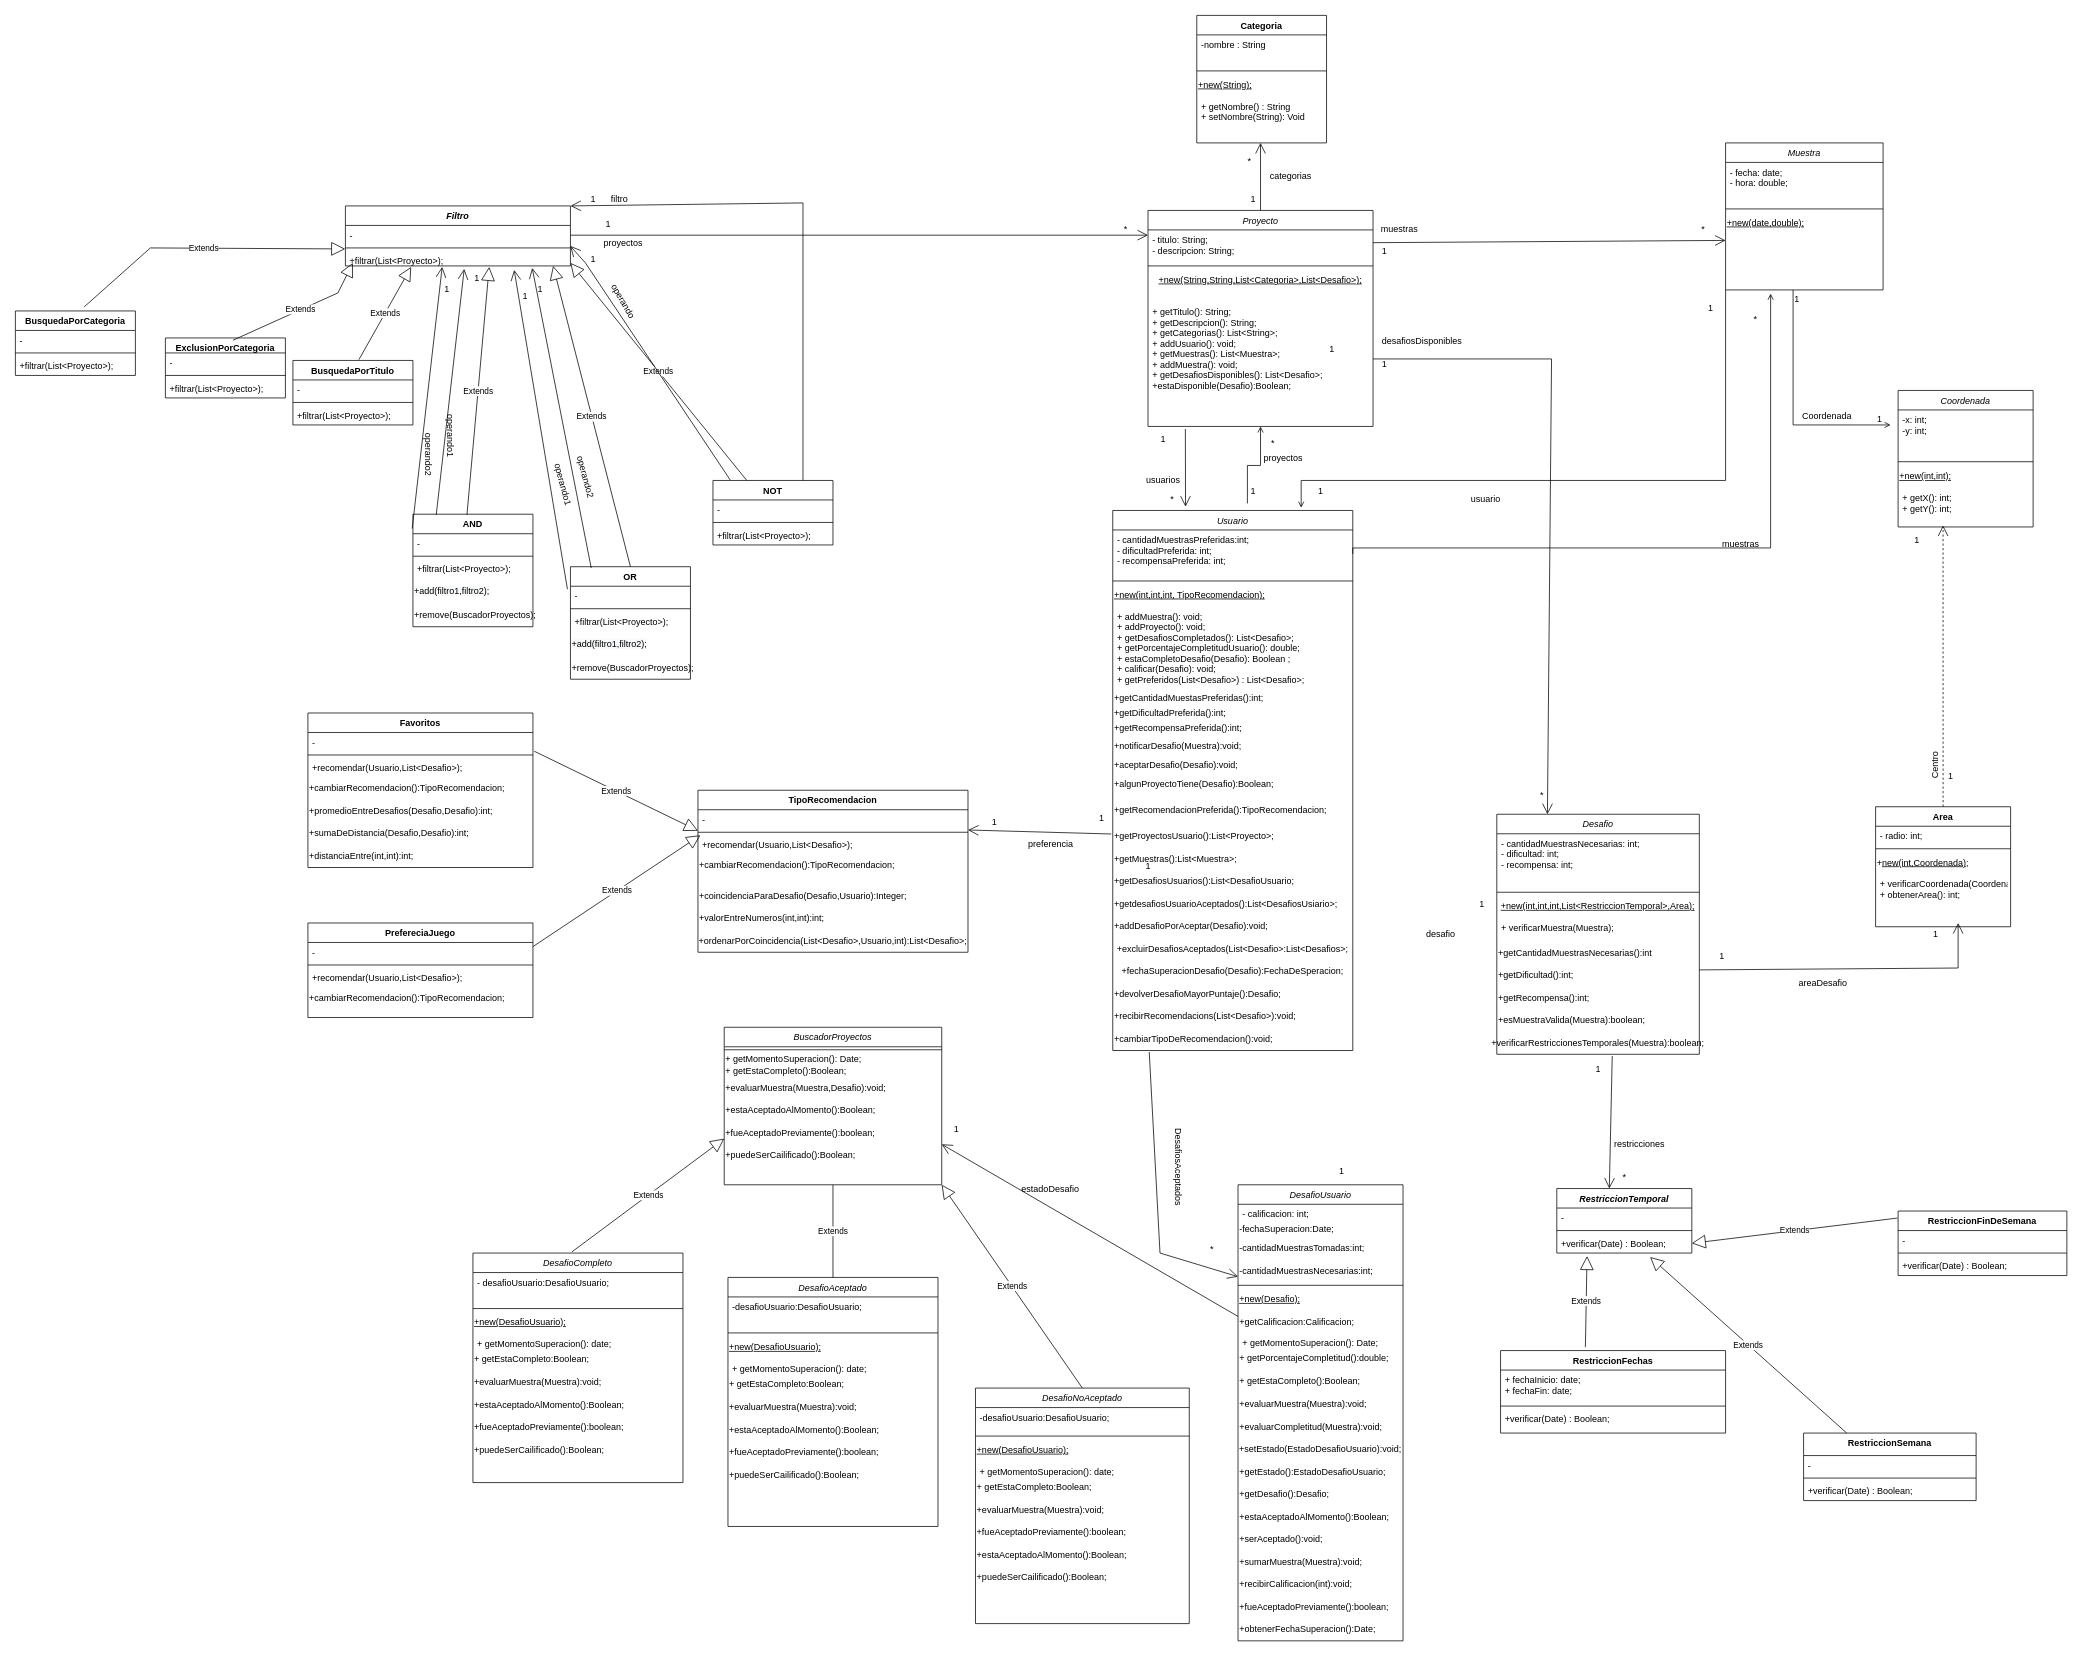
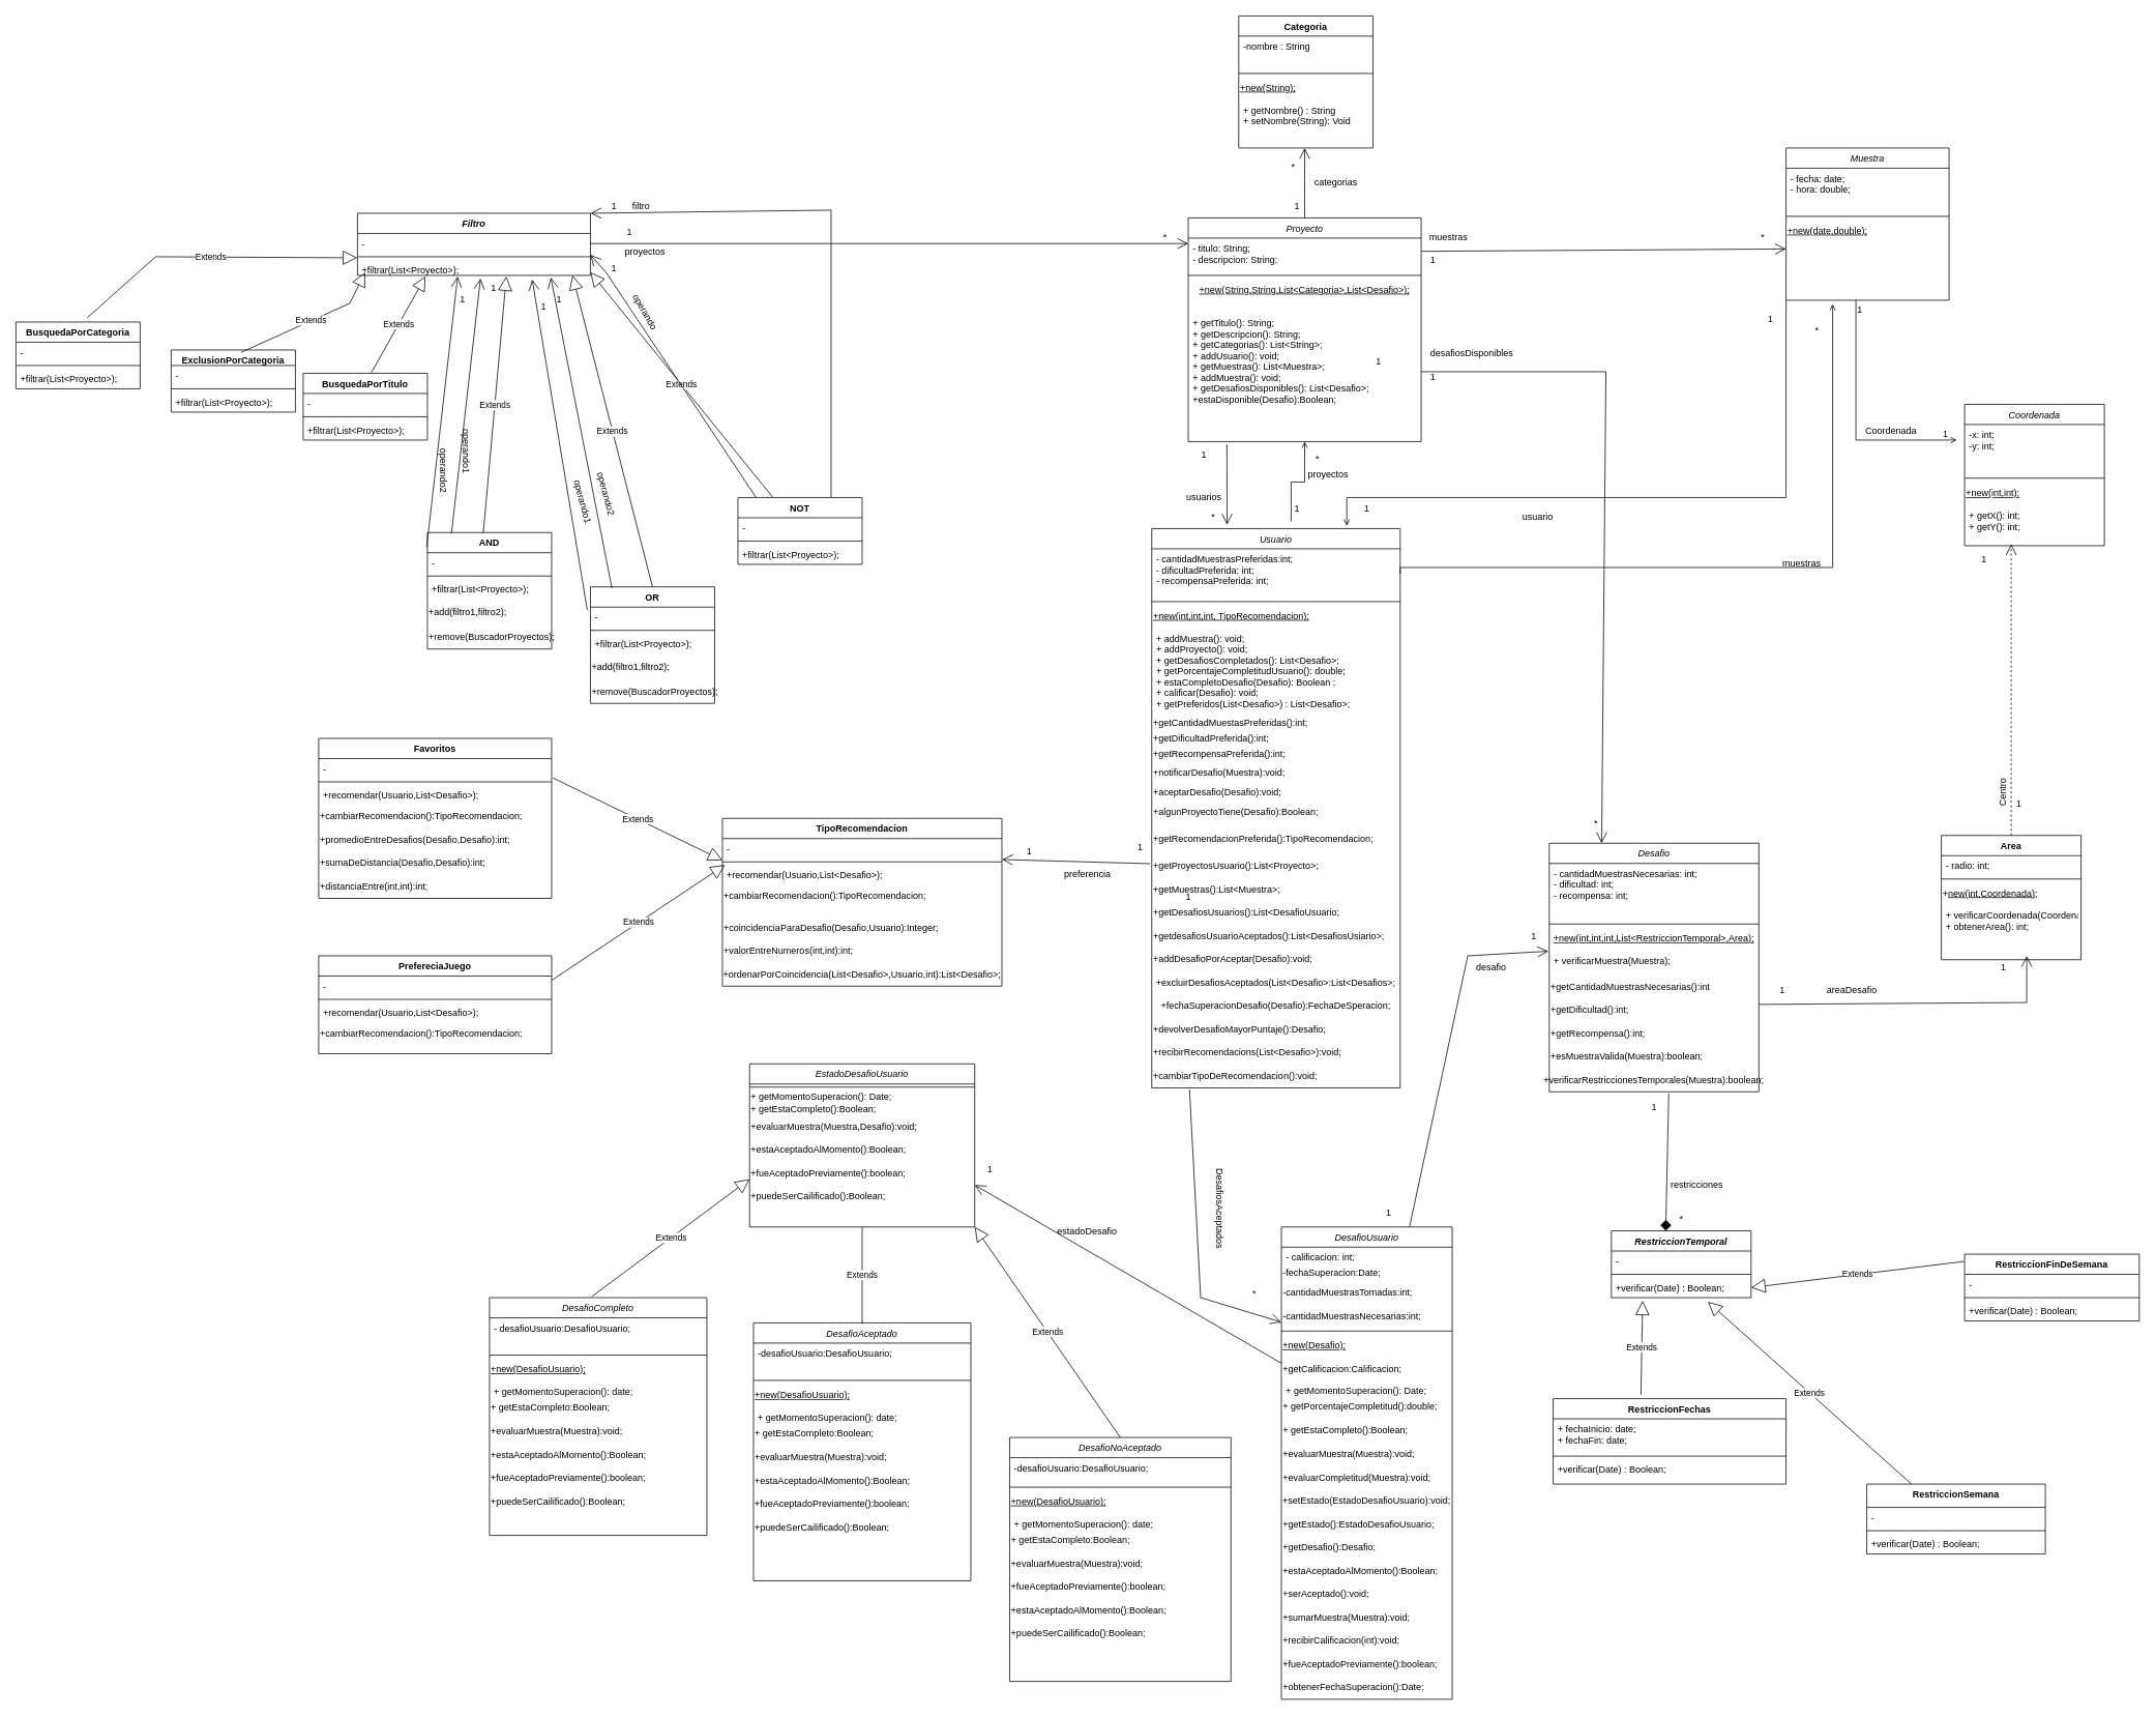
- <mxCell id="180" value="areaDesafio" style="text;html=1;strokeColor=none;fillColor=none;align=center;verticalAlign=middle;whiteSpace=wrap;rounded=0;" parent="1" vertex="1"><mxGeometry x="2400" y="1294.96" width="60" height="30" as="geometry" /></mxCell>
+ <mxCell id="180" value="areaDesafio" style="text;html=1;strokeColor=none;fillColor=none;align=center;verticalAlign=middle;whiteSpace=wrap;rounded=0;" parent="1" vertex="1"><mxGeometry x="2355" y="1259.96" width="60" height="30" as="geometry" /></mxCell>
+ <mxCell id="82" value="" style="endArrow=open;endFill=1;endSize=12;html=1;rounded=0;exitX=0.75;exitY=0;exitDx=0;exitDy=0;entryX=-0.004;entryY=0.031;entryDx=0;entryDy=0;entryPerimeter=0;startArrow=none;" parent="1" source="57" target="37" edge="1"><mxGeometry width="160" relative="1" as="geometry"><mxPoint x="1870" y="1139.96" as="sourcePoint" /><mxPoint y="1139.96" as="targetPoint" x="1990" /><Array as="points"><mxPoint x="1890" y="1230" /></Array></mxGeometry></mxCell>
- <mxCell id="263" value="BuscadorProyectos" style="swimlane;fontStyle=2;align=center;verticalAlign=top;childLayout=stackLayout;horizontal=1;startSize=26;horizontalStack=0;resizeParent=1;resizeLast=0;collapsible=1;marginBottom=0;rounded=0;shadow=0;strokeWidth=1;" parent="1" vertex="1"><mxGeometry x="965" y="1369" width="290" height="210" as="geometry"><mxRectangle x="230" y="140" width="160" height="26" as="alternateBounds" /></mxGeometry></mxCell>
+ <mxCell id="263" value="EstadoDesafioUsuario" style="swimlane;fontStyle=2;align=center;verticalAlign=top;childLayout=stackLayout;horizontal=1;startSize=26;horizontalStack=0;resizeParent=1;resizeLast=0;collapsible=1;marginBottom=0;rounded=0;shadow=0;strokeWidth=1;" parent="1" vertex="1"><mxGeometry x="965" y="1369" width="290" height="210" as="geometry"><mxRectangle x="230" y="140" width="160" height="26" as="alternateBounds" /></mxGeometry></mxCell>
- <mxCell id="151" value="" style="endArrow=open;endFill=1;endSize=12;html=1;rounded=0;entryX=0.389;entryY=0;entryDx=0;entryDy=0;entryPerimeter=0;exitX=0.57;exitY=1.078;exitDx=0;exitDy=0;exitPerimeter=0;" parent="1" edge="1" target="147" source="42"><mxGeometry width="160" relative="1" as="geometry"><mxPoint x="2145" y="1350" as="sourcePoint" /><mxPoint x="2140" y="1355" as="targetPoint" /><Array as="points" /></mxGeometry></mxCell>
+ <mxCell id="151" value="" style="endArrow=diamond;endFill=1;endSize=12;html=1;rounded=0;entryX=0.389;entryY=0;entryDx=0;entryDy=0;entryPerimeter=0;exitX=0.57;exitY=1.078;exitDx=0;exitDy=0;exitPerimeter=0;" parent="1" edge="1" target="147" source="42"><mxGeometry width="160" relative="1" as="geometry"><mxPoint x="2145" y="1350" as="sourcePoint" /><mxPoint x="2140" y="1355" as="targetPoint" /><Array as="points" /></mxGeometry></mxCell>
